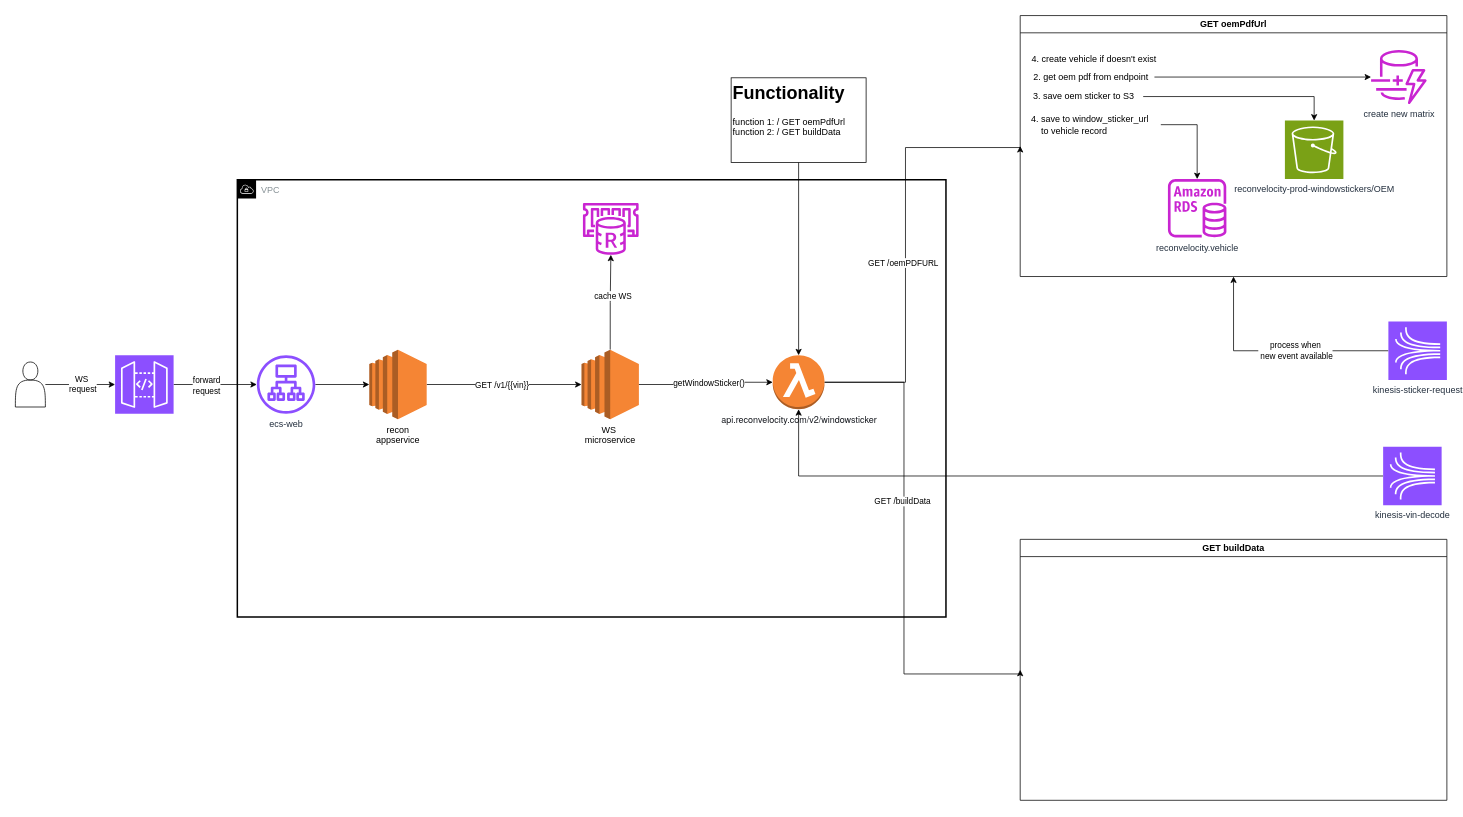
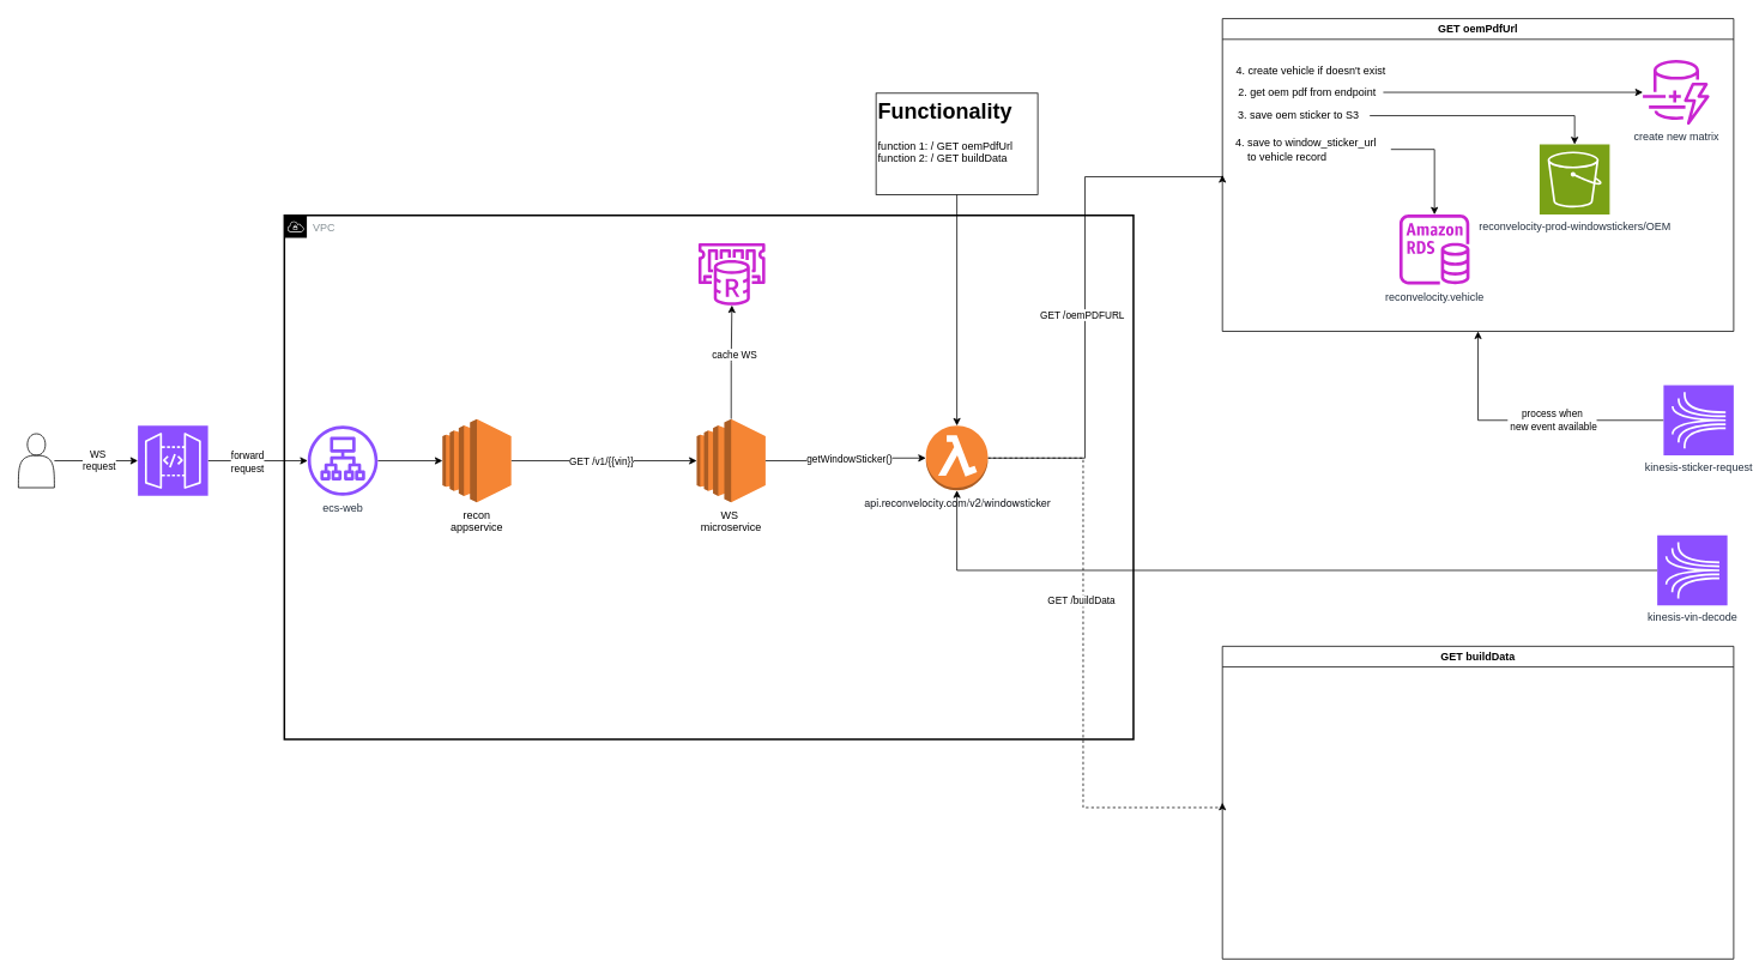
- <mxCell id="20" style="edgeStyle=orthogonalEdgeStyle;rounded=0;orthogonalLoop=1;jettySize=auto;html=1;entryX=0;entryY=0.5;entryDx=0;entryDy=0;" edge="1" parent="1" source="22" target="43"><mxGeometry relative="1" as="geometry"><Array as="points"><mxPoint x="1205" y="509" /><mxPoint x="1205" y="898" /></Array></mxGeometry></mxCell>
+ <mxCell id="20" style="edgeStyle=orthogonalEdgeStyle;rounded=0;orthogonalLoop=1;jettySize=auto;html=1;entryX=0;entryY=0.5;entryDx=0;entryDy=0;dashed=1;" edge="1" parent="1" source="22" target="43"><mxGeometry relative="1" as="geometry"><Array as="points"><mxPoint x="1205" y="509" /><mxPoint x="1205" y="898" /></Array></mxGeometry></mxCell>
